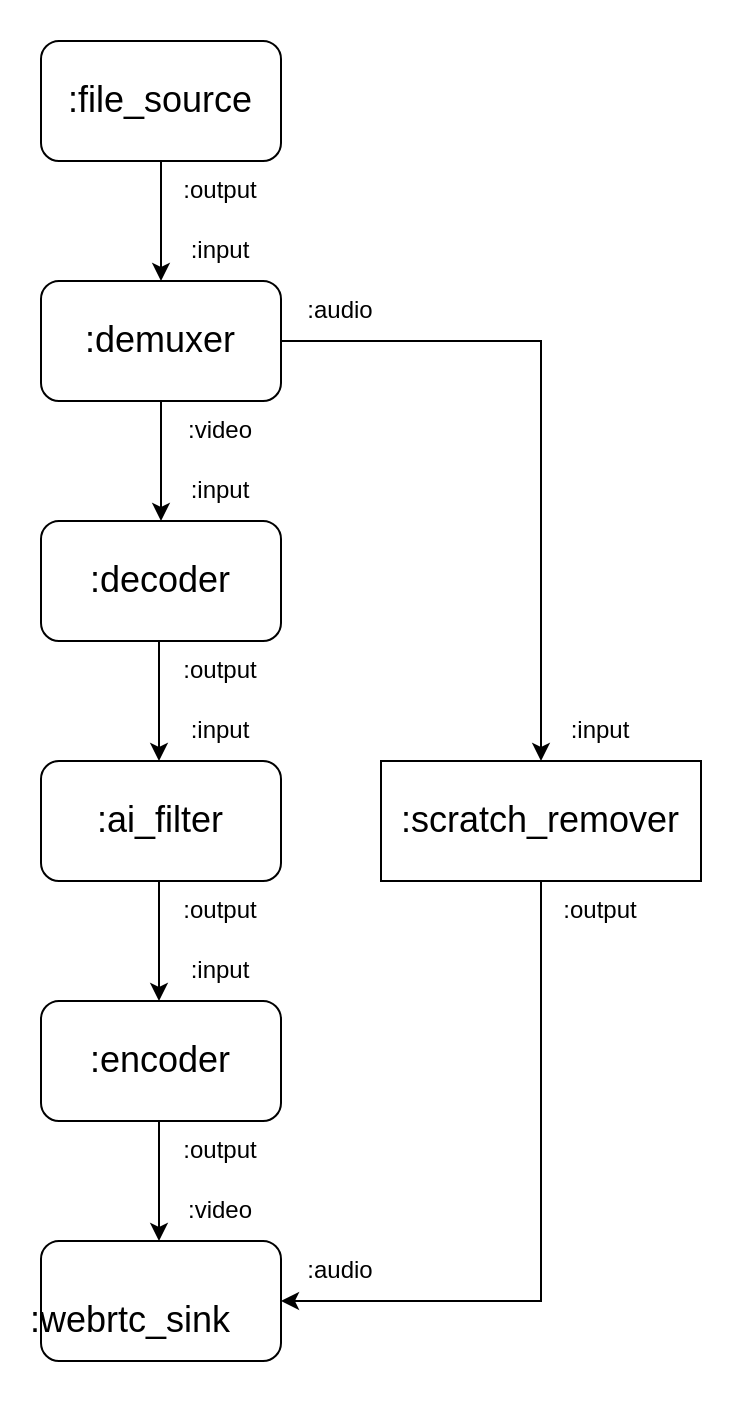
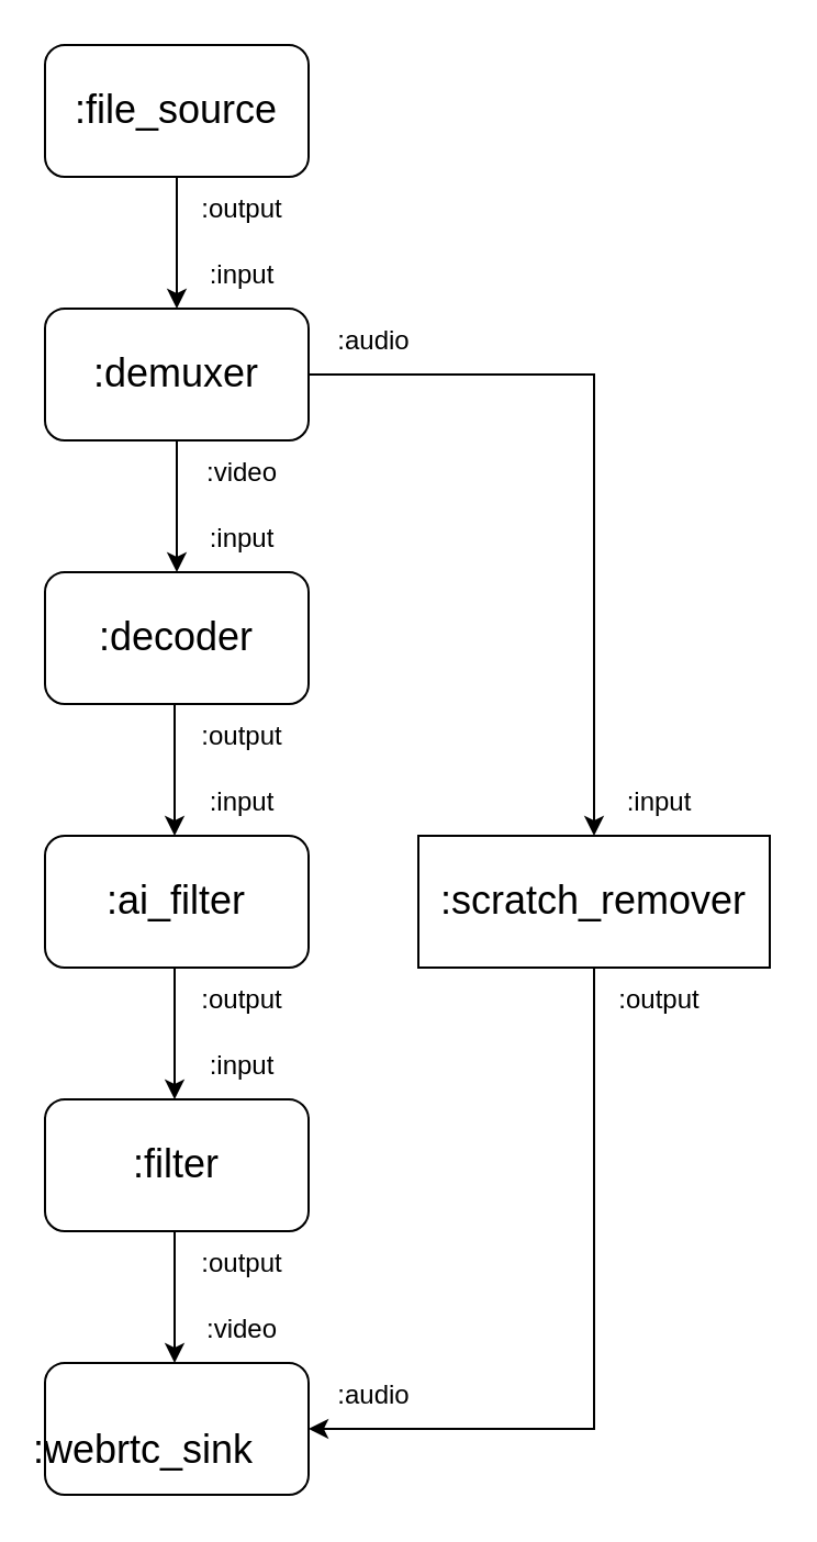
- <mxCell id="14" value=":encoder" style="text;html=1;align=center;verticalAlign=middle;whiteSpace=wrap;rounded=0;fontSize=18;" vertex="1" parent="1"><mxGeometry x="50" y="515" width="60" height="30" as="geometry" /></mxCell>
+ <mxCell id="14" value=":filter" style="text;html=1;align=center;verticalAlign=middle;whiteSpace=wrap;rounded=0;fontSize=18;" vertex="1" parent="1"><mxGeometry x="50" y="515" width="60" height="30" as="geometry" /></mxCell>
